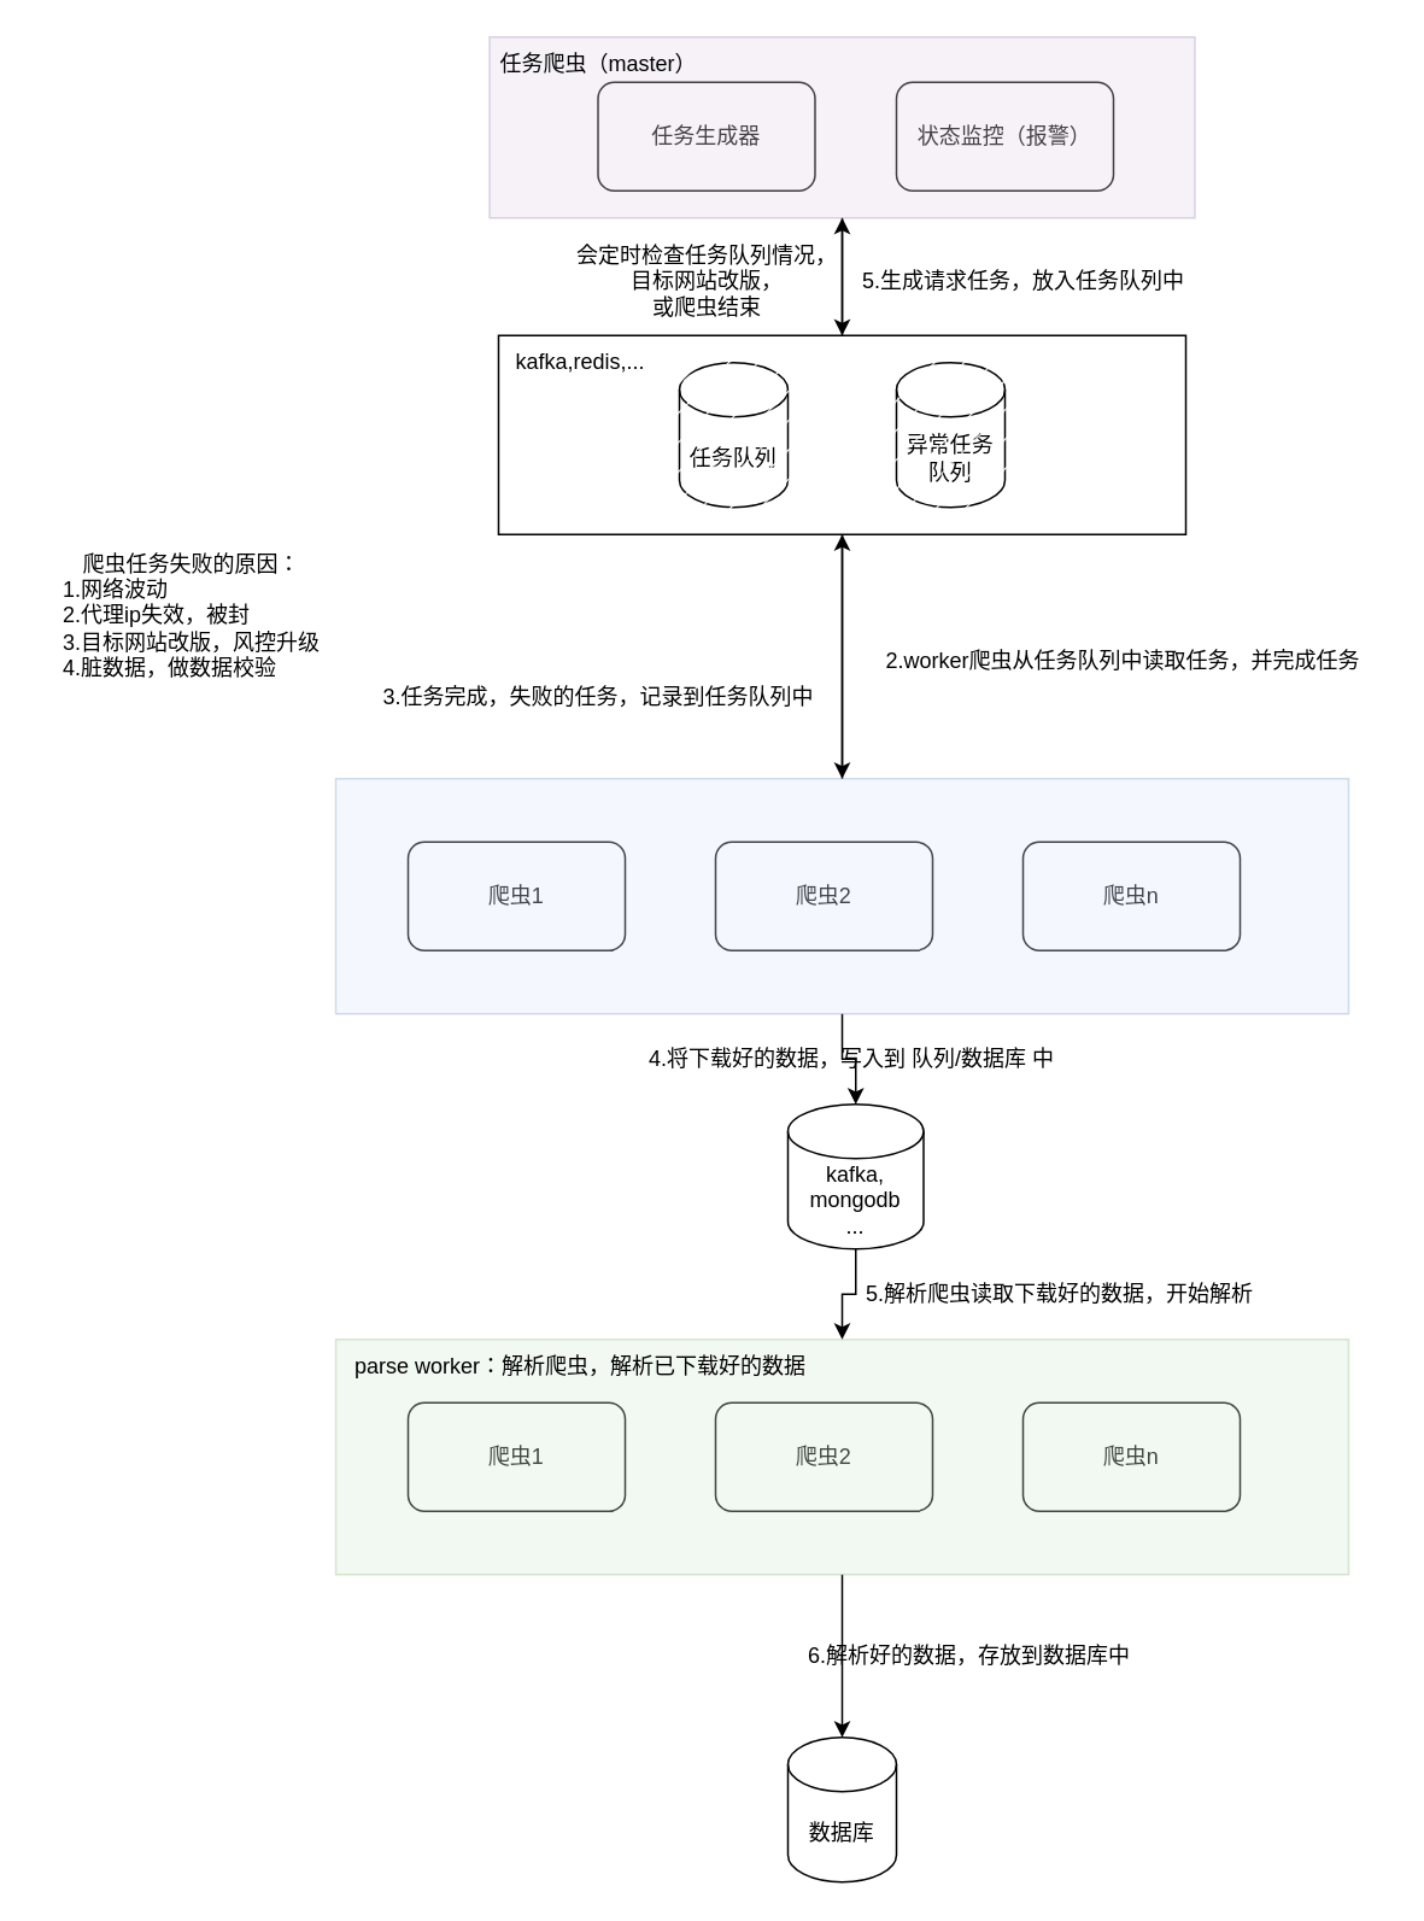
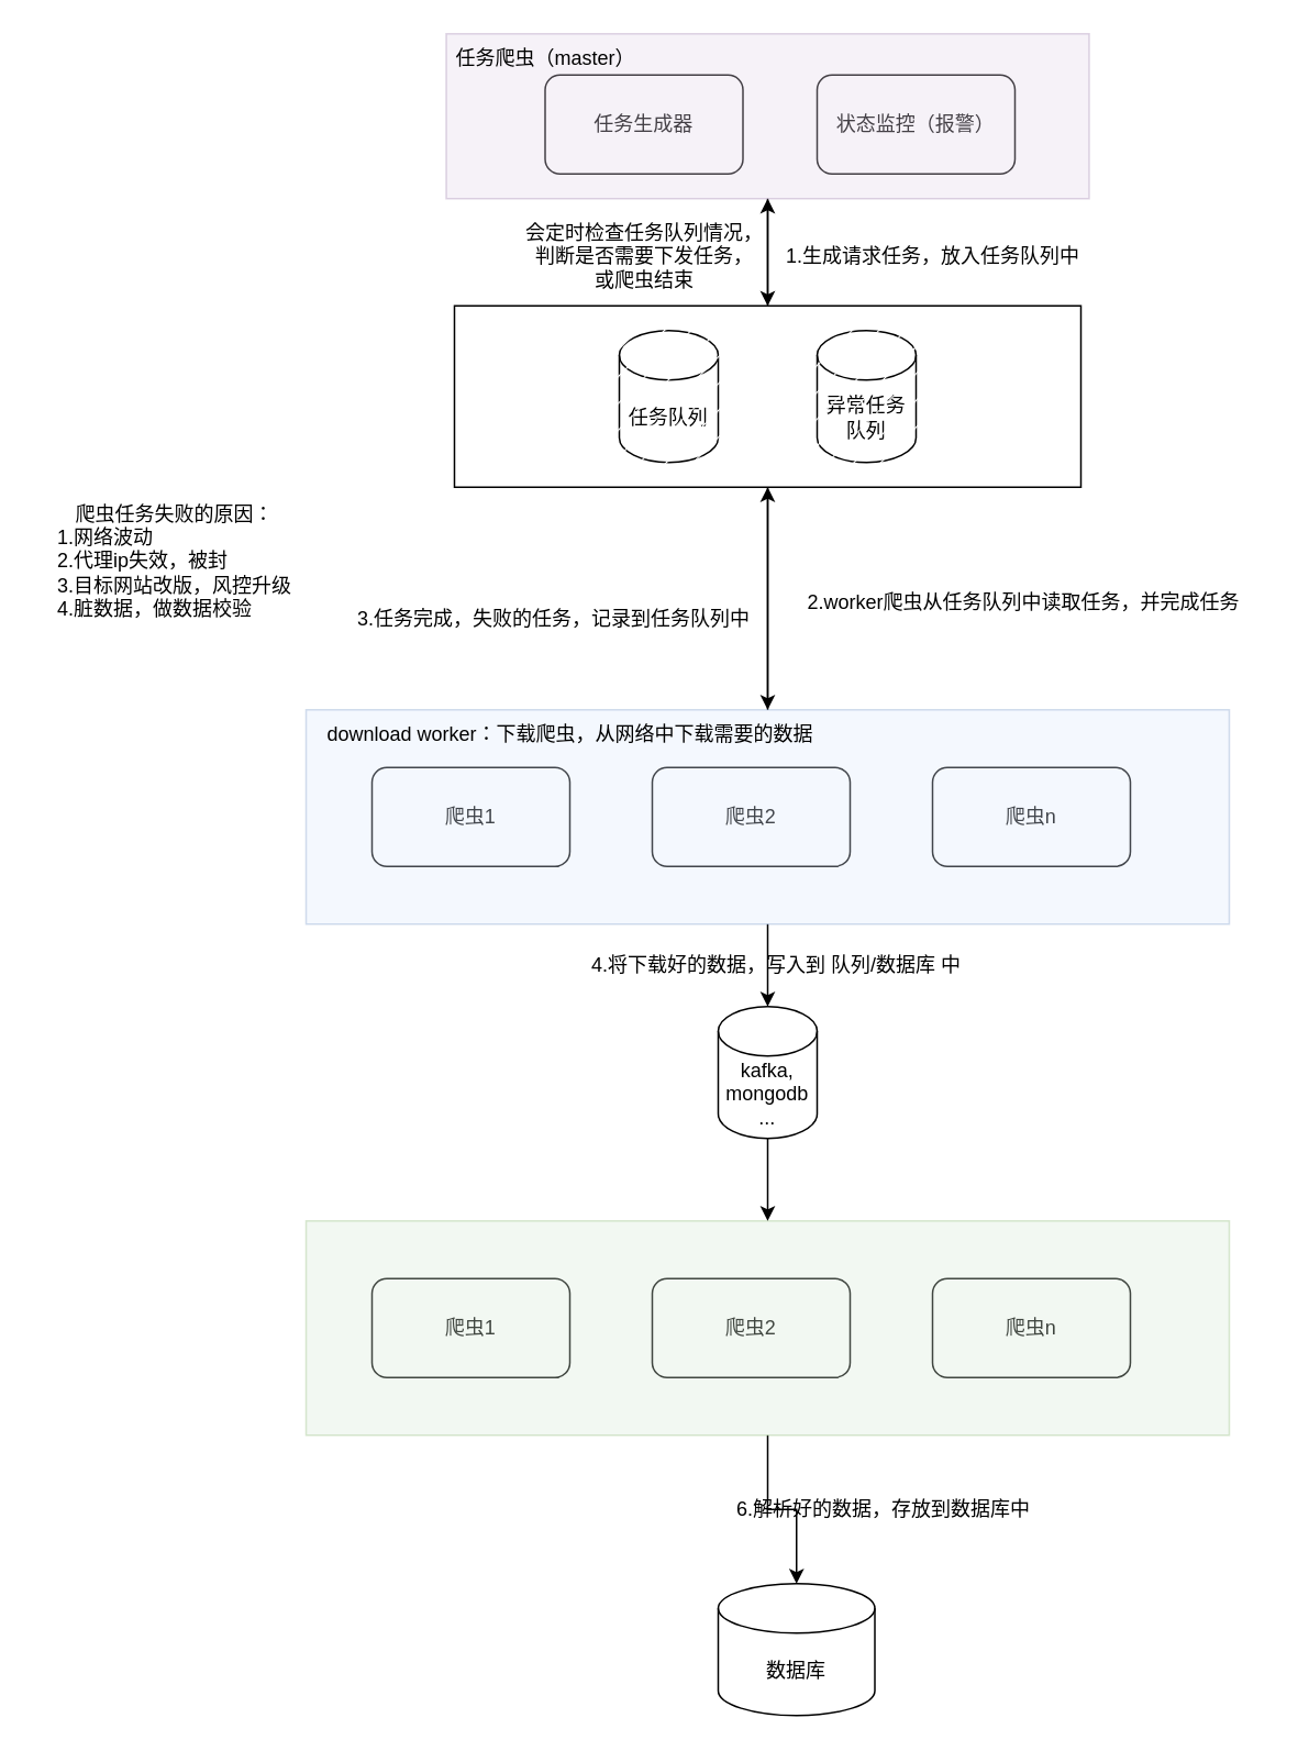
- <mxCell id="18" value="会定时检查任务队列情况，&lt;br&gt;目标网站改版，&lt;br&gt;或爬虫结束" style="text;html=1;align=center;verticalAlign=middle;resizable=0;points=[];autosize=1;strokeColor=none;fillColor=none;" vertex="1" parent="1"><mxGeometry x="305" y="125" width="170" height="60" as="geometry" /></mxCell>
+ <mxCell id="18" value="会定时检查任务队列情况，&lt;br&gt;判断是否需要下发任务，&lt;br&gt;或爬虫结束" style="text;html=1;align=center;verticalAlign=middle;resizable=0;points=[];autosize=1;strokeColor=none;fillColor=none;" vertex="1" parent="1"><mxGeometry x="305" y="125" width="170" height="60" as="geometry" /></mxCell>
- <mxCell id="10" value="5.生成请求任务，放入任务队列中" style="text;html=1;align=center;verticalAlign=middle;resizable=0;points=[];autosize=1;strokeColor=none;fillColor=none;" vertex="1" parent="1"><mxGeometry x="465" y="140" width="200" height="30" as="geometry" /></mxCell>
+ <mxCell id="10" value="1.生成请求任务，放入任务队列中" style="text;html=1;align=center;verticalAlign=middle;resizable=0;points=[];autosize=1;strokeColor=none;fillColor=none;" vertex="1" parent="1"><mxGeometry x="465" y="140" width="200" height="30" as="geometry" /></mxCell>
- <mxCell id="17" value="kafka,redis,..." style="text;html=1;align=center;verticalAlign=middle;resizable=0;points=[];autosize=1;strokeColor=none;fillColor=none;" vertex="1" parent="1"><mxGeometry x="275" y="185" width="90" height="30" as="geometry" /></mxCell>
- <mxCell id="12" value="3.任务完成，失败的任务，记录到任务队列中" style="text;html=1;align=center;verticalAlign=middle;resizable=0;points=[];autosize=1;strokeColor=none;fillColor=none;" vertex="1" parent="1"><mxGeometry x="200" y="370" width="260" height="30" as="geometry" /></mxCell>
+ <mxCell id="12" value="3.任务完成，失败的任务，记录到任务队列中" style="text;html=1;align=center;verticalAlign=middle;resizable=0;points=[];autosize=1;strokeColor=none;fillColor=none;" vertex="1" parent="1"><mxGeometry x="205" y="360" width="260" height="30" as="geometry" /></mxCell>
+ <mxCell id="9" value="download worker：下载爬虫，从网络中下载需要的数据" style="text;html=1;align=center;verticalAlign=middle;resizable=0;points=[];autosize=1;strokeColor=none;fillColor=none;" vertex="1" parent="1"><mxGeometry x="185" y="430" width="320" height="30" as="geometry" /></mxCell>
- <mxCell id="26" value="kafka,&lt;br&gt;mongodb&lt;br&gt;..." style="shape=cylinder3;whiteSpace=wrap;html=1;boundedLbl=1;backgroundOutline=1;size=15;fillStyle=hatch;" vertex="1" parent="1"><mxGeometry x="435" y="610" width="75" height="80" as="geometry" /></mxCell>
+ <mxCell id="26" value="kafka,&lt;br&gt;mongodb&lt;br&gt;..." style="shape=cylinder3;whiteSpace=wrap;html=1;boundedLbl=1;backgroundOutline=1;size=15;fillStyle=hatch;" vertex="1" parent="1"><mxGeometry x="435" y="610" width="60" height="80" as="geometry" /></mxCell>
- <mxCell id="28" value="5.解析爬虫读取下载好的数据，开始解析" style="text;html=1;align=center;verticalAlign=middle;resizable=0;points=[];autosize=1;strokeColor=none;fillColor=none;" vertex="1" parent="1"><mxGeometry x="465" y="700" width="240" height="30" as="geometry" /></mxCell>
- <mxCell id="24" value="parse worker：解析爬虫，解析已下载好的数据" style="text;html=1;align=center;verticalAlign=middle;resizable=0;points=[];autosize=1;strokeColor=none;fillColor=none;" vertex="1" parent="1"><mxGeometry x="185" y="740" width="270" height="30" as="geometry" /></mxCell>
- <mxCell id="29" value="数据库" style="shape=cylinder3;whiteSpace=wrap;html=1;boundedLbl=1;backgroundOutline=1;size=15;fillStyle=hatch;" vertex="1" parent="1"><mxGeometry x="435" y="960" width="60" height="80" as="geometry" /></mxCell>
+ <mxCell id="29" value="数据库" style="shape=cylinder3;whiteSpace=wrap;html=1;boundedLbl=1;backgroundOutline=1;size=15;fillStyle=hatch;" vertex="1" parent="1"><mxGeometry x="435" y="960" width="95" height="80" as="geometry" /></mxCell>
